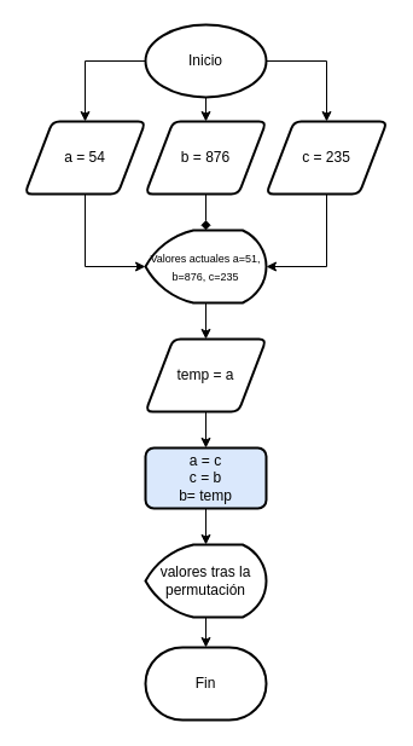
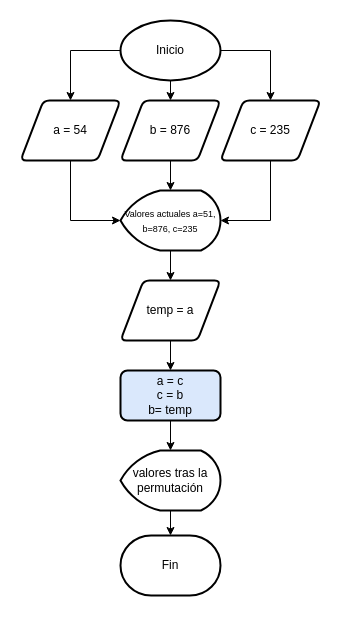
- <mxCell id="7" value="" style="edgeStyle=orthogonalEdgeStyle;rounded=0;orthogonalLoop=1;jettySize=auto;html=1;endArrow=diamond;" edge="1" parent="1" source="8" target="11"><mxGeometry relative="1" as="geometry" /></mxCell>
+ <mxCell id="7" value="" style="edgeStyle=orthogonalEdgeStyle;rounded=0;orthogonalLoop=1;jettySize=auto;html=1;" edge="1" parent="1" source="8" target="11"><mxGeometry relative="1" as="geometry" /></mxCell>
